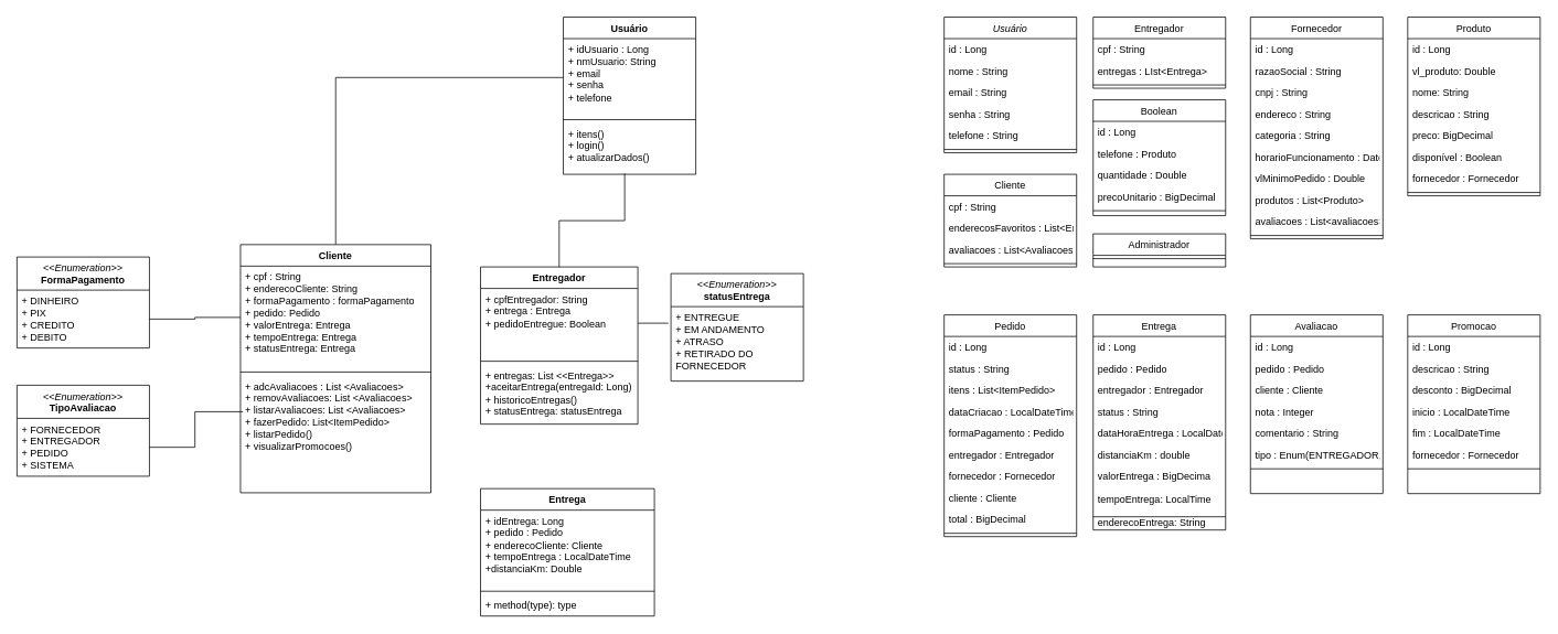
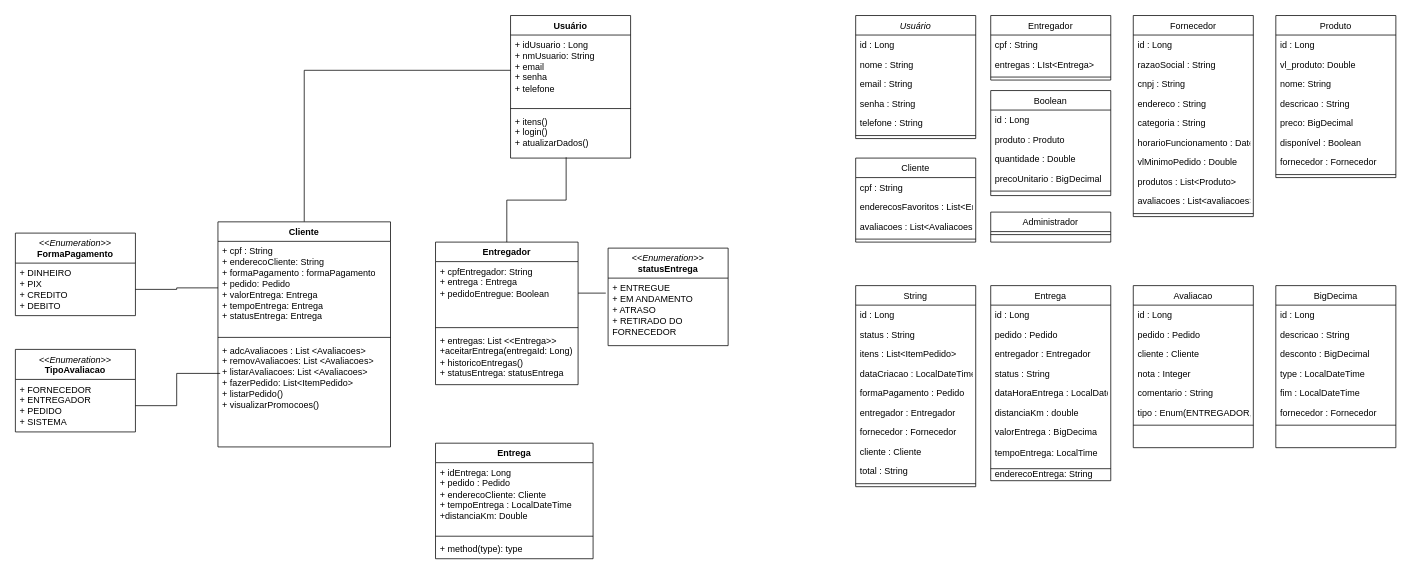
- <mxCell id="53" value="telefone : Produto" style="text;align=left;verticalAlign=top;spacingLeft=4;spacingRight=4;overflow=hidden;rotatable=0;points=[[0,0.5],[1,0.5]];portConstraint=eastwest;" parent="51" vertex="1"><mxGeometry y="52" width="160" height="26" as="geometry" /></mxCell>
+ <mxCell id="53" value="produto : Produto" style="text;align=left;verticalAlign=top;spacingLeft=4;spacingRight=4;overflow=hidden;rotatable=0;points=[[0,0.5],[1,0.5]];portConstraint=eastwest;" parent="51" vertex="1"><mxGeometry y="52" width="160" height="26" as="geometry" /></mxCell>
- <mxCell id="40" value="Pedido" style="swimlane;fontStyle=0;align=center;verticalAlign=top;childLayout=stackLayout;horizontal=1;startSize=26;horizontalStack=0;resizeParent=1;resizeLast=0;collapsible=1;marginBottom=0;rounded=0;shadow=0;strokeWidth=1;" parent="1" vertex="1"><mxGeometry x="1140" y="380" width="160" height="268" as="geometry"><mxRectangle x="340" y="380" width="170" height="26" as="alternateBounds" /></mxGeometry></mxCell>
+ <mxCell id="40" value="String" style="swimlane;fontStyle=0;align=center;verticalAlign=top;childLayout=stackLayout;horizontal=1;startSize=26;horizontalStack=0;resizeParent=1;resizeLast=0;collapsible=1;marginBottom=0;rounded=0;shadow=0;strokeWidth=1;" parent="1" vertex="1"><mxGeometry x="1140" y="380" width="160" height="268" as="geometry"><mxRectangle x="340" y="380" width="170" height="26" as="alternateBounds" /></mxGeometry></mxCell>
- <mxCell id="73" value="Promocao" style="swimlane;fontStyle=0;align=center;verticalAlign=top;childLayout=stackLayout;horizontal=1;startSize=26;horizontalStack=0;resizeParent=1;resizeLast=0;collapsible=1;marginBottom=0;rounded=0;shadow=0;strokeWidth=1;" parent="1" vertex="1"><mxGeometry x="1700" y="380" width="160" height="216" as="geometry"><mxRectangle x="340" y="380" width="170" height="26" as="alternateBounds" /></mxGeometry></mxCell>
+ <mxCell id="73" value="BigDecima" style="swimlane;fontStyle=0;align=center;verticalAlign=top;childLayout=stackLayout;horizontal=1;startSize=26;horizontalStack=0;resizeParent=1;resizeLast=0;collapsible=1;marginBottom=0;rounded=0;shadow=0;strokeWidth=1;" parent="1" vertex="1"><mxGeometry x="1700" y="380" width="160" height="216" as="geometry"><mxRectangle x="340" y="380" width="170" height="26" as="alternateBounds" /></mxGeometry></mxCell>
- <mxCell id="77" value="inicio : LocalDateTime" style="text;align=left;verticalAlign=top;spacingLeft=4;spacingRight=4;overflow=hidden;rotatable=0;points=[[0,0.5],[1,0.5]];portConstraint=eastwest;" parent="73" vertex="1"><mxGeometry y="104" width="160" height="26" as="geometry" /></mxCell>
+ <mxCell id="77" value="type : LocalDateTime" style="text;align=left;verticalAlign=top;spacingLeft=4;spacingRight=4;overflow=hidden;rotatable=0;points=[[0,0.5],[1,0.5]];portConstraint=eastwest;" parent="73" vertex="1"><mxGeometry y="104" width="160" height="26" as="geometry" /></mxCell>
- <mxCell id="49" value="total : BigDecimal" style="text;align=left;verticalAlign=top;spacingLeft=4;spacingRight=4;overflow=hidden;rotatable=0;points=[[0,0.5],[1,0.5]];portConstraint=eastwest;" parent="40" vertex="1"><mxGeometry y="234" width="160" height="26" as="geometry" /></mxCell>
+ <mxCell id="49" value="total : String" style="text;align=left;verticalAlign=top;spacingLeft=4;spacingRight=4;overflow=hidden;rotatable=0;points=[[0,0.5],[1,0.5]];portConstraint=eastwest;" parent="40" vertex="1"><mxGeometry y="234" width="160" height="26" as="geometry" /></mxCell>
